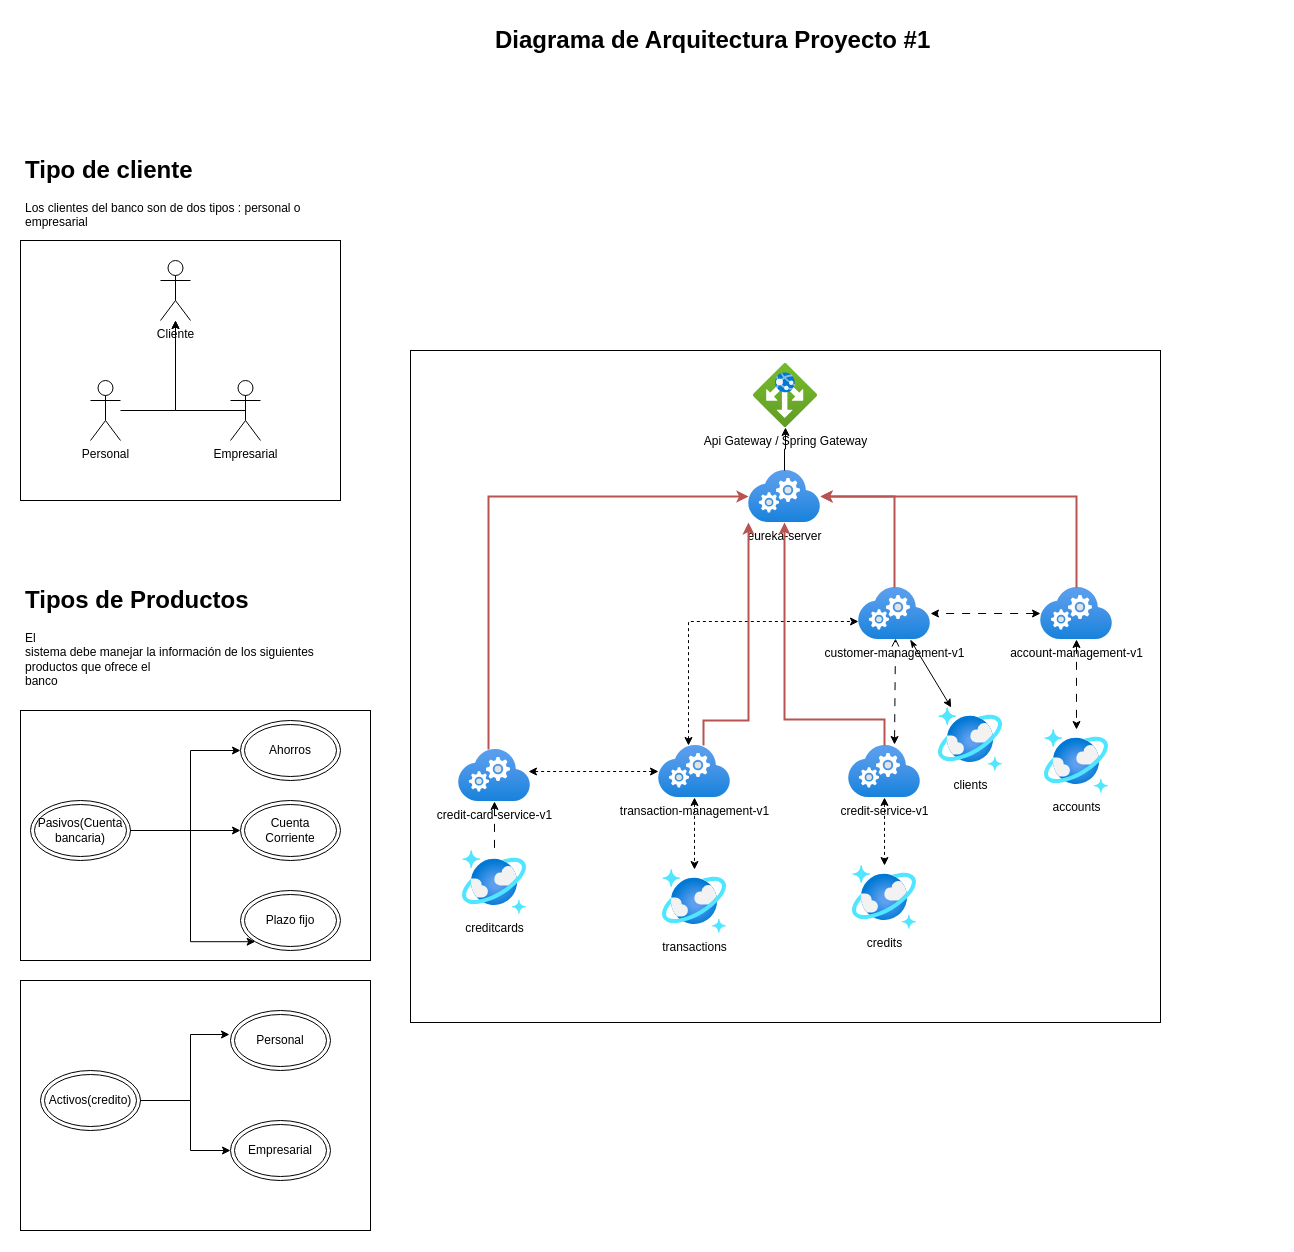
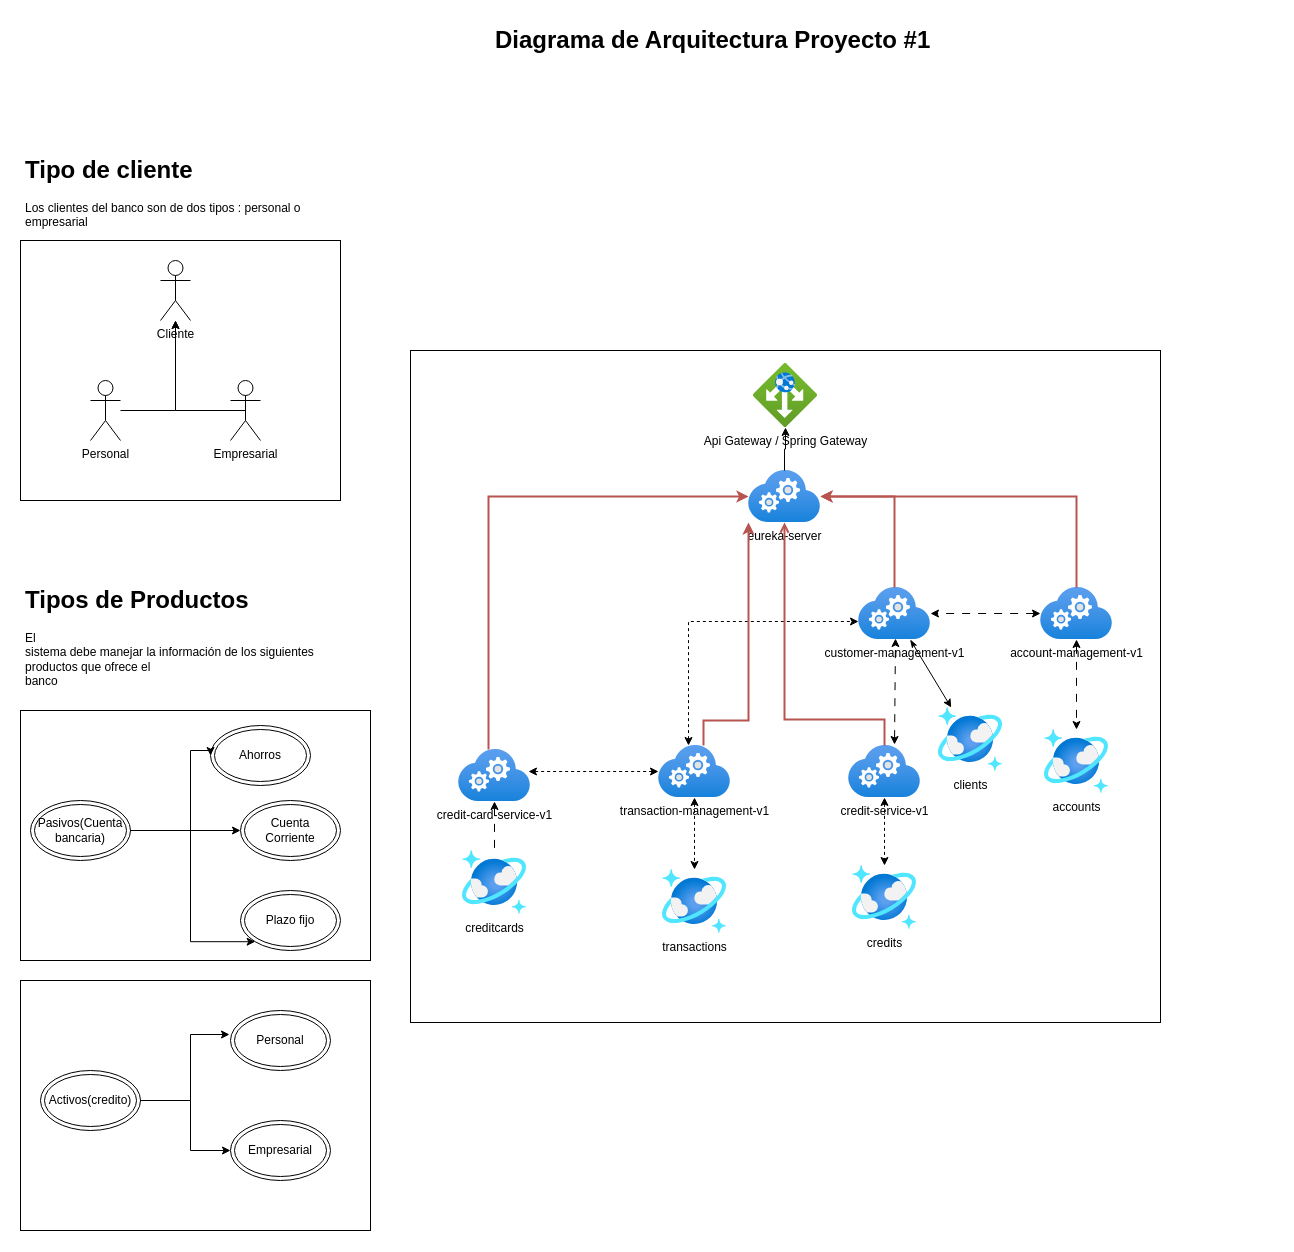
- <mxCell id="54" style="edgeStyle=orthogonalEdgeStyle;rounded=0;orthogonalLoop=1;jettySize=auto;html=1;fillColor=#f8cecc;gradientColor=#ea6b66;strokeColor=#b85450;strokeWidth=2;" parent="28" source="36" target="49" edge="1"><mxGeometry relative="1" as="geometry"><Array as="points"><mxPoint x="474" y="369" /><mxPoint x="374" y="369" /></Array></mxGeometry></mxCell>
+ <mxCell id="54" style="edgeStyle=orthogonalEdgeStyle;rounded=0;orthogonalLoop=1;jettySize=auto;html=1;fillColor=#f8cecc;gradientColor=#ea6b66;strokeColor=#b85450;strokeWidth=2;endArrow=open;" parent="28" source="36" target="49" edge="1"><mxGeometry relative="1" as="geometry"><Array as="points"><mxPoint x="474" y="369" /><mxPoint x="374" y="369" /></Array></mxGeometry></mxCell>
- <mxCell id="35" style="rounded=0;orthogonalLoop=1;jettySize=auto;html=1;elbow=vertical;entryX=0.514;entryY=0.981;entryDx=0;entryDy=0;entryPerimeter=0;exitX=0.639;exitY=-0.019;exitDx=0;exitDy=0;exitPerimeter=0;dashed=1;dashPattern=8 8;startArrow=classic;startFill=1;endArrow=open;" parent="28" source="36" target="31" edge="1"><mxGeometry relative="1" as="geometry" /></mxCell>
+ <mxCell id="35" style="rounded=0;orthogonalLoop=1;jettySize=auto;html=1;elbow=vertical;entryX=0.514;entryY=0.981;entryDx=0;entryDy=0;entryPerimeter=0;exitX=0.639;exitY=-0.019;exitDx=0;exitDy=0;exitPerimeter=0;dashed=1;dashPattern=8 8;startArrow=classic;startFill=1;" parent="28" source="36" target="31" edge="1"><mxGeometry relative="1" as="geometry" /></mxCell>
- <mxCell id="15" value="Ahorros" style="ellipse;shape=doubleEllipse;whiteSpace=wrap;html=1;" parent="13" vertex="1"><mxGeometry x="210" width="100" height="60" as="geometry" /></mxCell>
+ <mxCell id="15" value="Ahorros" style="ellipse;shape=doubleEllipse;whiteSpace=wrap;html=1;" parent="13" vertex="1"><mxGeometry x="180" y="5" width="100" height="60" as="geometry" /></mxCell>
